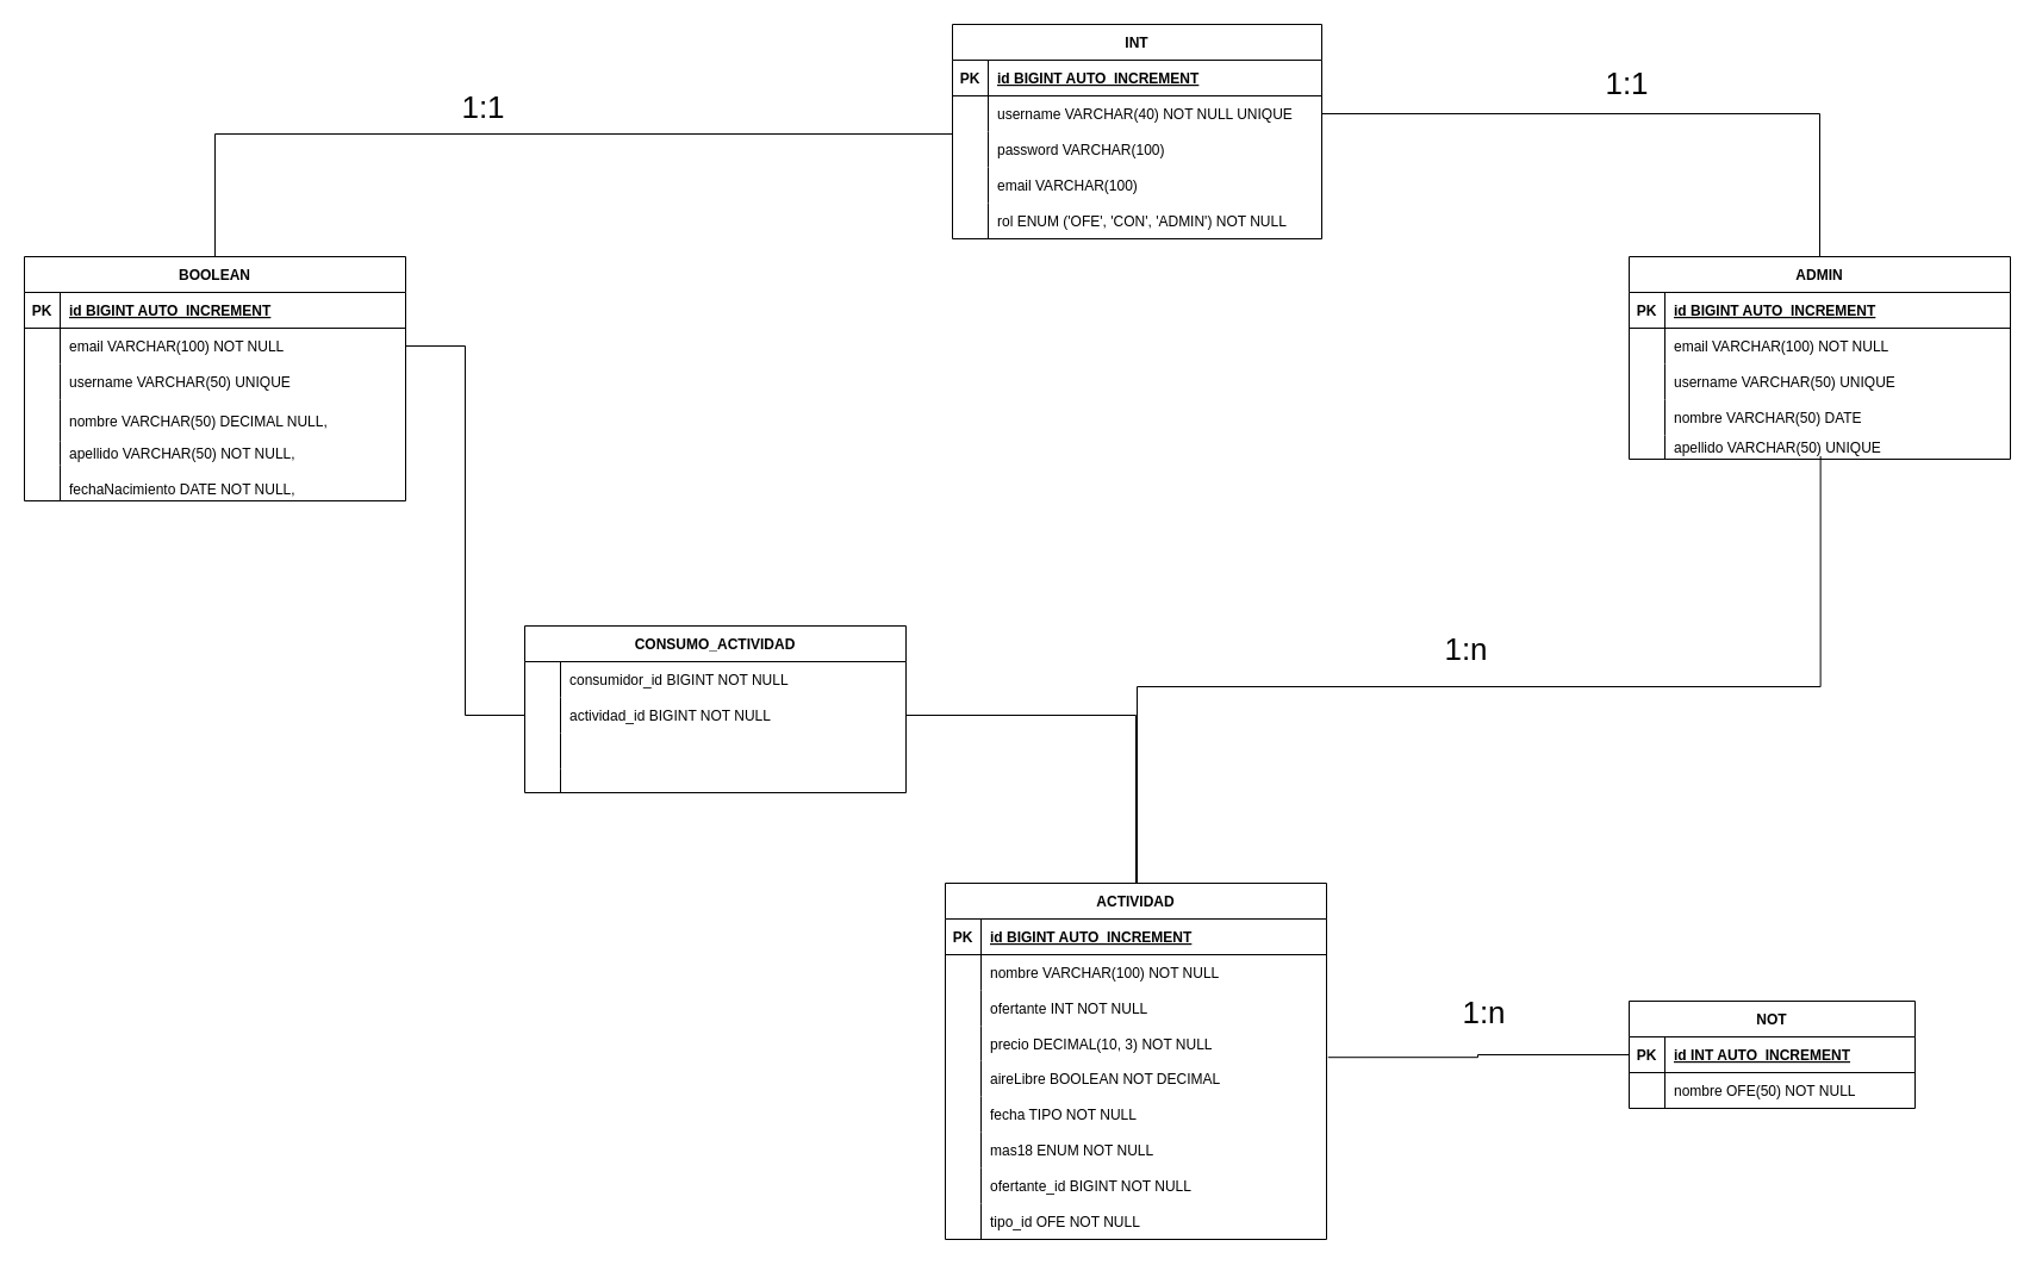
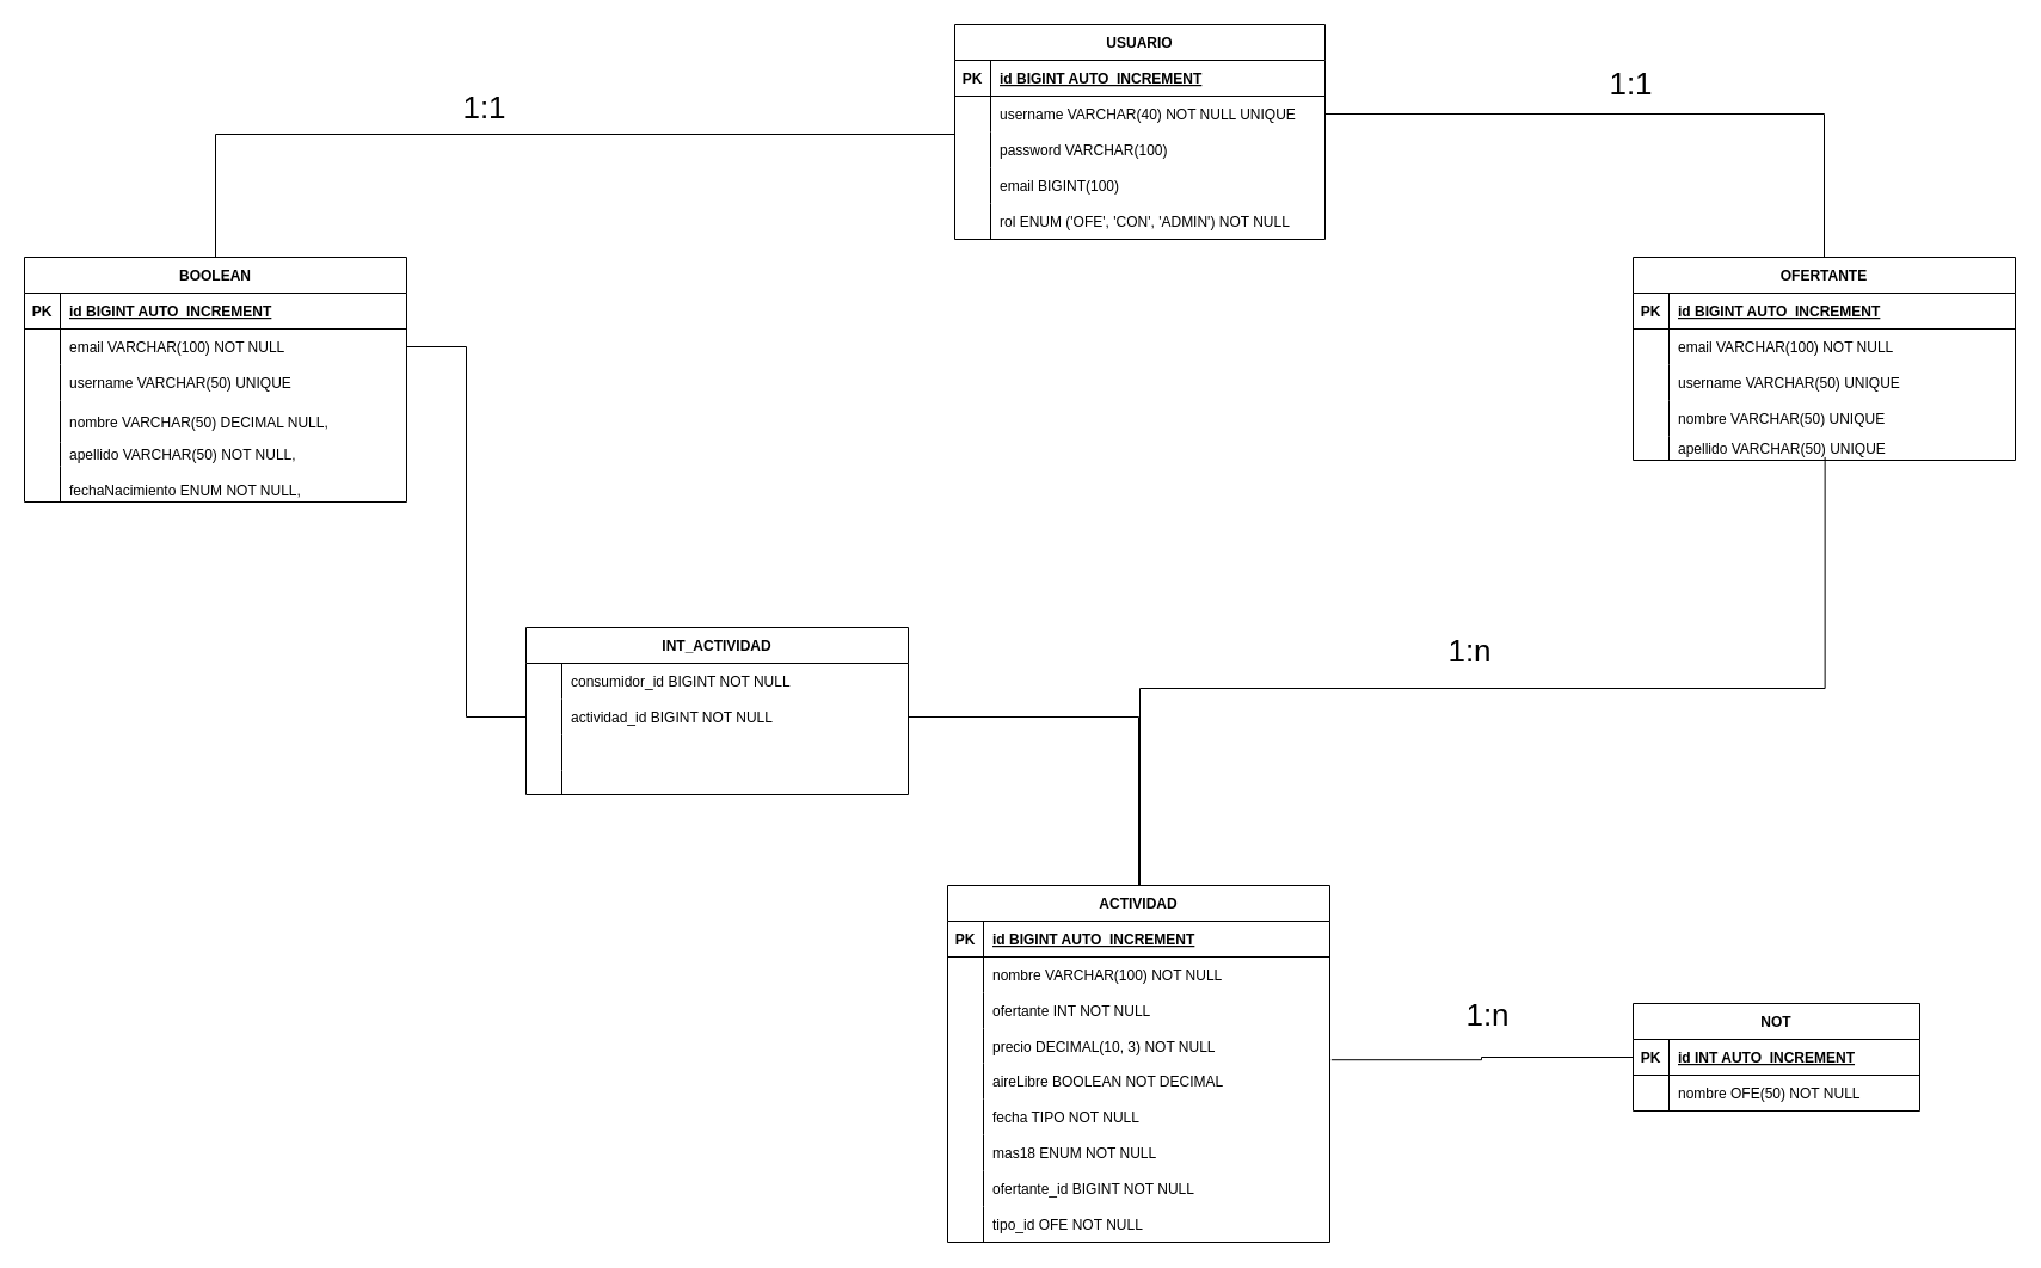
- <mxCell id="2" value="INT" style="shape=table;startSize=30;container=1;collapsible=1;childLayout=tableLayout;fixedRows=1;rowLines=0;fontStyle=1;align=center;resizeLast=1;" parent="1" vertex="1"><mxGeometry x="799" y="20" width="310" height="180" as="geometry" /></mxCell>
+ <mxCell id="2" value="USUARIO" style="shape=table;startSize=30;container=1;collapsible=1;childLayout=tableLayout;fixedRows=1;rowLines=0;fontStyle=1;align=center;resizeLast=1;" parent="1" vertex="1"><mxGeometry x="799" y="20" width="310" height="180" as="geometry" /></mxCell>
- <mxCell id="14" value="email VARCHAR(100)" style="shape=partialRectangle;overflow=hidden;connectable=0;fillColor=none;align=left;strokeColor=inherit;top=0;left=0;bottom=0;right=0;spacingLeft=6;" parent="12" vertex="1"><mxGeometry x="30" width="280" height="30" as="geometry"><mxRectangle width="280" height="30" as="alternateBounds" /></mxGeometry></mxCell>
+ <mxCell id="14" value="email BIGINT(100)" style="shape=partialRectangle;overflow=hidden;connectable=0;fillColor=none;align=left;strokeColor=inherit;top=0;left=0;bottom=0;right=0;spacingLeft=6;" parent="12" vertex="1"><mxGeometry x="30" width="280" height="30" as="geometry"><mxRectangle width="280" height="30" as="alternateBounds" /></mxGeometry></mxCell>
- <mxCell id="41" value="ADMIN" style="shape=table;startSize=30;container=1;collapsible=1;childLayout=tableLayout;fixedRows=1;rowLines=0;fontStyle=1;align=center;resizeLast=1;" parent="1" vertex="1"><mxGeometry x="1367" y="215" width="320" height="170" as="geometry" /></mxCell>
+ <mxCell id="41" value="OFERTANTE" style="shape=table;startSize=30;container=1;collapsible=1;childLayout=tableLayout;fixedRows=1;rowLines=0;fontStyle=1;align=center;resizeLast=1;" parent="1" vertex="1"><mxGeometry x="1367" y="215" width="320" height="170" as="geometry" /></mxCell>
- <mxCell id="53" value="nombre VARCHAR(50) DATE" style="shape=partialRectangle;overflow=hidden;connectable=0;fillColor=none;align=left;strokeColor=inherit;top=0;left=0;bottom=0;right=0;spacingLeft=6;" parent="51" vertex="1"><mxGeometry x="30" width="290" height="30" as="geometry"><mxRectangle width="290" height="30" as="alternateBounds" /></mxGeometry></mxCell>
+ <mxCell id="53" value="nombre VARCHAR(50) UNIQUE" style="shape=partialRectangle;overflow=hidden;connectable=0;fillColor=none;align=left;strokeColor=inherit;top=0;left=0;bottom=0;right=0;spacingLeft=6;" parent="51" vertex="1"><mxGeometry x="30" width="290" height="30" as="geometry"><mxRectangle width="290" height="30" as="alternateBounds" /></mxGeometry></mxCell>
- <mxCell id="112" value="fechaNacimiento DATE NOT NULL," style="shape=partialRectangle;overflow=hidden;connectable=0;fillColor=none;align=left;strokeColor=inherit;top=0;left=0;bottom=0;right=0;spacingLeft=6;" vertex="1" parent="1"><mxGeometry x="50" y="400" width="290" height="20" as="geometry"><mxRectangle width="290" height="20" as="alternateBounds" /></mxGeometry></mxCell>
+ <mxCell id="112" value="fechaNacimiento ENUM NOT NULL," style="shape=partialRectangle;overflow=hidden;connectable=0;fillColor=none;align=left;strokeColor=inherit;top=0;left=0;bottom=0;right=0;spacingLeft=6;" vertex="1" parent="1"><mxGeometry x="50" y="400" width="290" height="20" as="geometry"><mxRectangle width="290" height="20" as="alternateBounds" /></mxGeometry></mxCell>
- <mxCell id="87" value="CONSUMO_ACTIVIDAD" style="shape=table;startSize=30;container=1;collapsible=1;childLayout=tableLayout;fixedRows=1;rowLines=0;fontStyle=1;align=center;resizeLast=1;" parent="1" vertex="1"><mxGeometry x="440" y="525" width="320" height="140" as="geometry"><mxRectangle x="1120" y="710" width="170" height="30" as="alternateBounds" /></mxGeometry></mxCell>
+ <mxCell id="87" value="INT_ACTIVIDAD" style="shape=table;startSize=30;container=1;collapsible=1;childLayout=tableLayout;fixedRows=1;rowLines=0;fontStyle=1;align=center;resizeLast=1;" parent="1" vertex="1"><mxGeometry x="440" y="525" width="320" height="140" as="geometry"><mxRectangle x="1120" y="710" width="170" height="30" as="alternateBounds" /></mxGeometry></mxCell>
